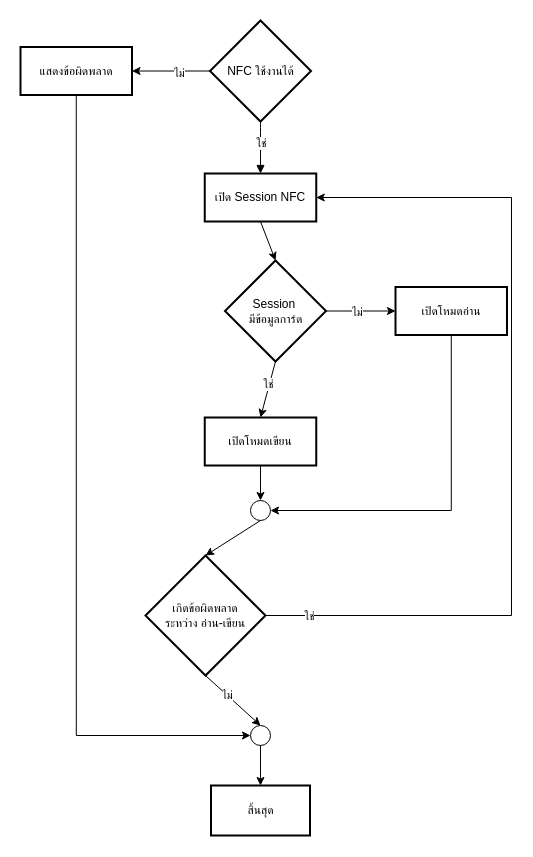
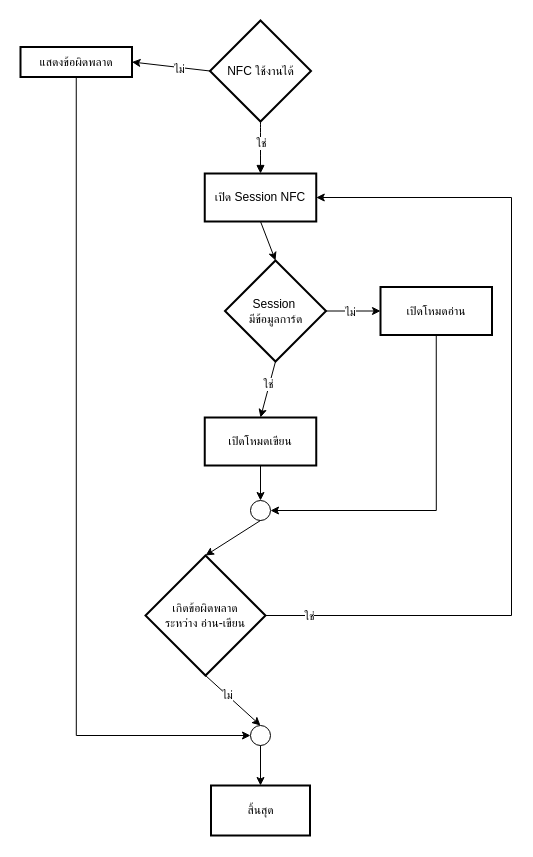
- <mxCell id="7" value="แสดงข้อผิดพลาด" style="whiteSpace=wrap;strokeWidth=2;fillColor=none;" parent="1" vertex="1"><mxGeometry x="20" y="46.5" width="111.5" height="48" as="geometry" /></mxCell>
+ <mxCell id="7" value="แสดงข้อผิดพลาด" style="whiteSpace=wrap;strokeWidth=2;fillColor=none;" parent="1" vertex="1"><mxGeometry x="20" y="46.5" width="111.5" height="30" as="geometry" /></mxCell>
- <mxCell id="15" value="เปิดโหมดอ่าน" style="whiteSpace=wrap;strokeWidth=2;fillColor=none;" parent="1" vertex="1"><mxGeometry x="395" y="286.5" width="111.5" height="48" as="geometry" /></mxCell>
+ <mxCell id="15" value="เปิดโหมดอ่าน" style="whiteSpace=wrap;strokeWidth=2;fillColor=none;" parent="1" vertex="1"><mxGeometry x="380" y="286.5" width="111.5" height="48" as="geometry" /></mxCell>
